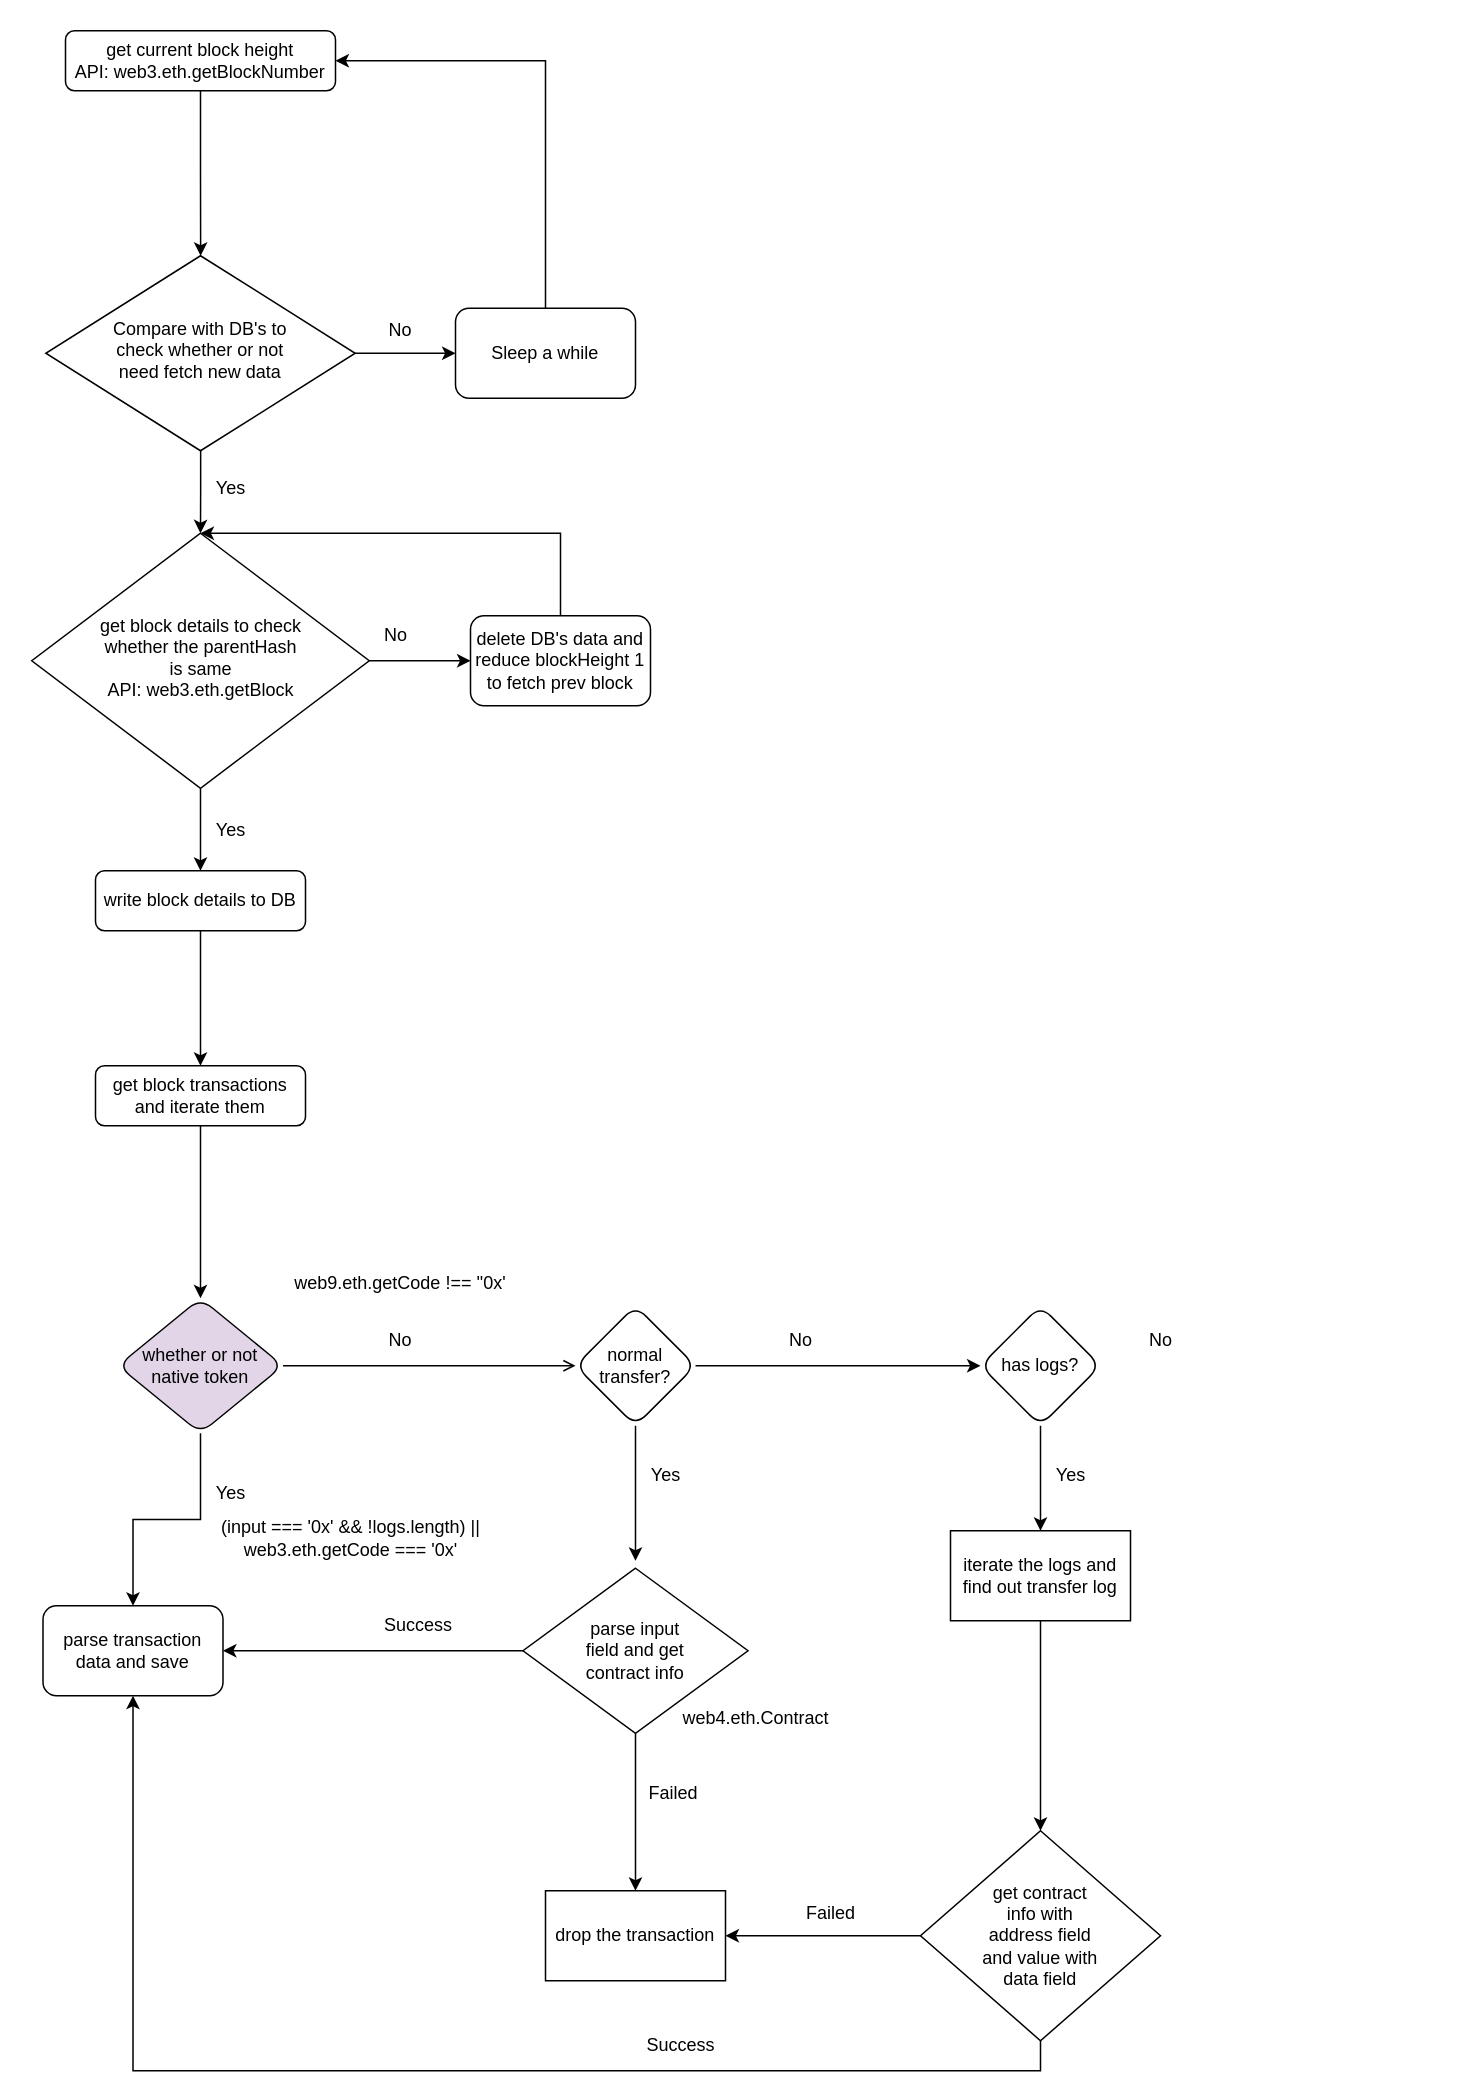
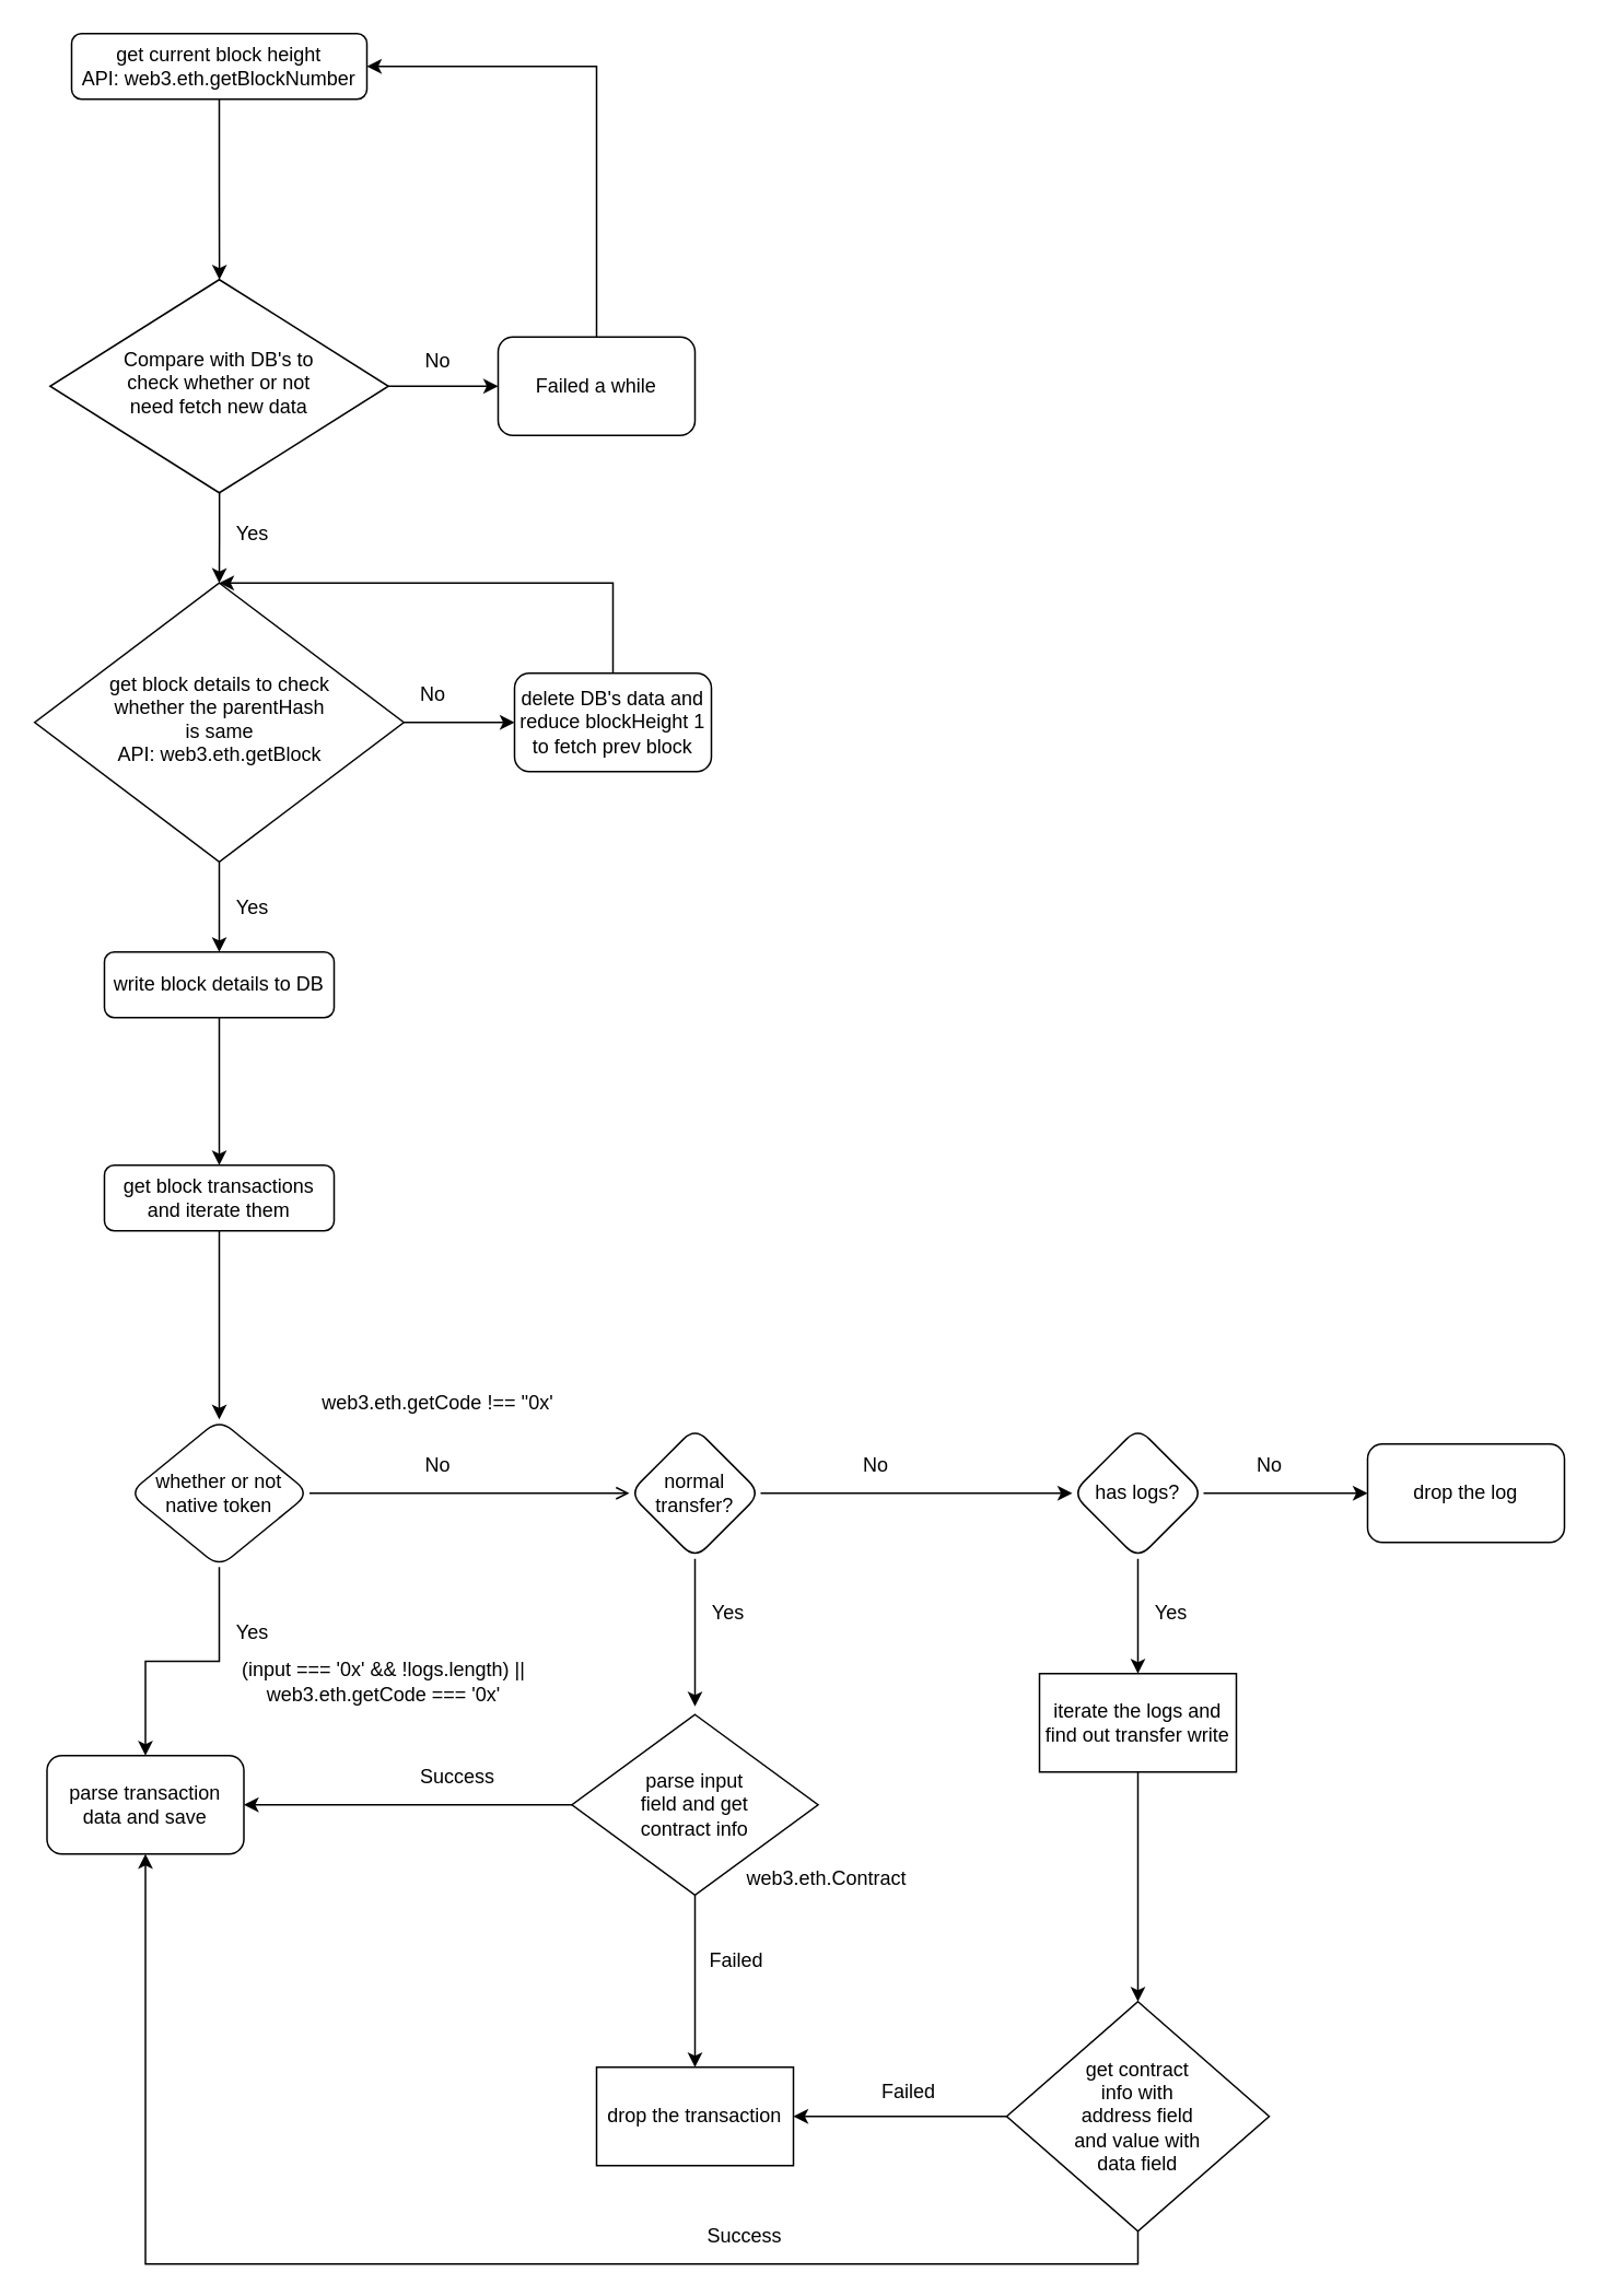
- <mxCell id="8" value="Sleep a while" style="rounded=1;whiteSpace=wrap;html=1;" parent="1" vertex="1"><mxGeometry x="303" y="205" width="120" height="60" as="geometry" /></mxCell>
+ <mxCell id="8" value="Failed a while" style="rounded=1;whiteSpace=wrap;html=1;" parent="1" vertex="1"><mxGeometry x="303" y="205" width="120" height="60" as="geometry" /></mxCell>
- <mxCell id="52" value="web9.eth.getCode !== ''0x'" style="text;html=1;align=center;verticalAlign=middle;resizable=0;points=[];autosize=1;strokeColor=none;fillColor=none;" vertex="1" parent="1"><mxGeometry x="185.5" y="840" width="160" height="30" as="geometry" /></mxCell>
+ <mxCell id="52" value="web3.eth.getCode !== ''0x'" style="text;html=1;align=center;verticalAlign=middle;resizable=0;points=[];autosize=1;strokeColor=none;fillColor=none;" vertex="1" parent="1"><mxGeometry x="185.5" y="840" width="160" height="30" as="geometry" /></mxCell>
- <mxCell id="14" value="whether or not native token" style="rhombus;whiteSpace=wrap;html=1;rounded=1;glass=0;strokeWidth=1;shadow=0;fillColor=#e1d5e7;" parent="1" vertex="1"><mxGeometry x="78.01" y="865" width="110" height="90" as="geometry" /></mxCell>
+ <mxCell id="14" value="whether or not native token" style="rhombus;whiteSpace=wrap;html=1;rounded=1;glass=0;strokeWidth=1;shadow=0;" parent="1" vertex="1"><mxGeometry x="78.01" y="865" width="110" height="90" as="geometry" /></mxCell>
+ <mxCell id="23" value="" style="edgeStyle=orthogonalEdgeStyle;rounded=0;orthogonalLoop=1;jettySize=auto;html=1;" parent="1" source="24" target="39" edge="1"><mxGeometry relative="1" as="geometry" /></mxCell>
+ <mxCell id="39" value="drop the log" style="rounded=1;whiteSpace=wrap;html=1;glass=0;strokeWidth=1;shadow=0;" parent="1" vertex="1"><mxGeometry x="833" y="880" width="120" height="60" as="geometry" /></mxCell>
- <mxCell id="31" value="iterate the logs and find out transfer log" style="rounded=0;whiteSpace=wrap;html=1;" parent="1" vertex="1"><mxGeometry x="633" y="1020" width="120" height="60" as="geometry" /></mxCell>
+ <mxCell id="31" value="iterate the logs and find out transfer write" style="rounded=0;whiteSpace=wrap;html=1;" parent="1" vertex="1"><mxGeometry x="633" y="1020" width="120" height="60" as="geometry" /></mxCell>
- <mxCell id="54" value="web4.eth.Contract" style="text;html=1;align=center;verticalAlign=middle;resizable=0;points=[];autosize=1;strokeColor=none;fillColor=none;" vertex="1" parent="1"><mxGeometry x="443" y="1130" width="120" height="30" as="geometry" /></mxCell>
+ <mxCell id="54" value="web3.eth.Contract" style="text;html=1;align=center;verticalAlign=middle;resizable=0;points=[];autosize=1;strokeColor=none;fillColor=none;" vertex="1" parent="1"><mxGeometry x="443" y="1130" width="120" height="30" as="geometry" /></mxCell>
